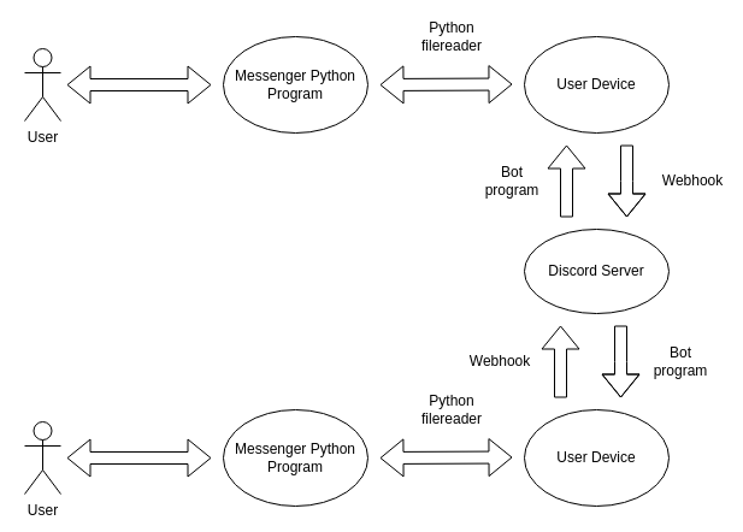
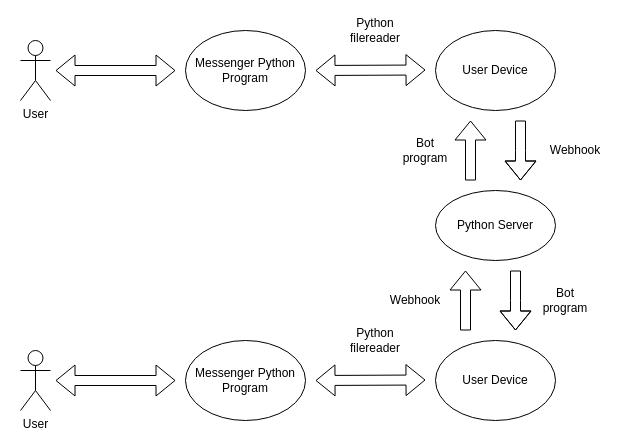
- <mxCell id="5" value="Discord Server" style="ellipse;whiteSpace=wrap;html=1;" vertex="1" parent="1"><mxGeometry x="435" y="190" width="120" height="70" as="geometry" /></mxCell>
+ <mxCell id="5" value="Python Server" style="ellipse;whiteSpace=wrap;html=1;" vertex="1" parent="1"><mxGeometry x="435" y="190" width="120" height="70" as="geometry" /></mxCell>
